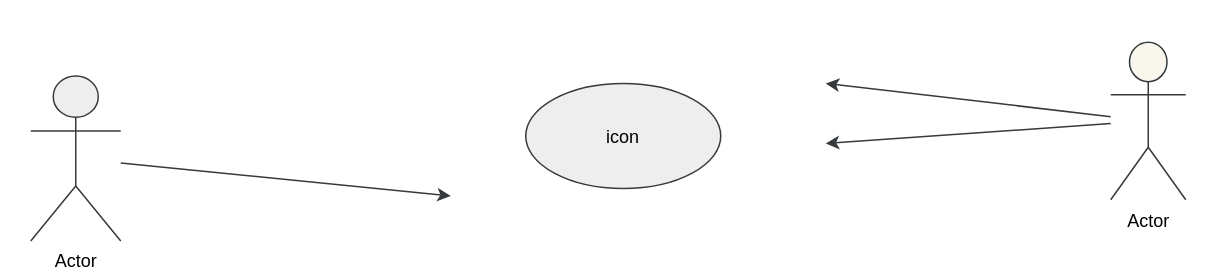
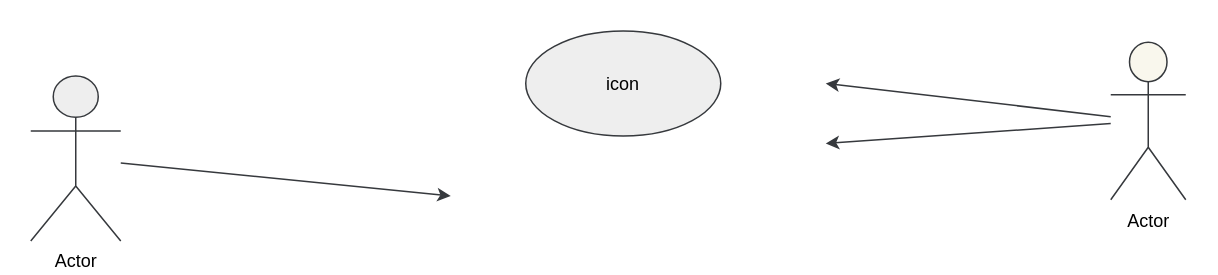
- <mxCell id="7" value="icon" style="ellipse;fillColor=#eeeeee;strokeColor=#36393d;" vertex="1" parent="1"><mxGeometry x="350" y="55" width="130" height="70" as="geometry" /></mxCell>
+ <mxCell id="7" value="icon" style="ellipse;fillColor=#eeeeee;strokeColor=#36393d;" vertex="1" parent="1"><mxGeometry x="350" y="20" width="130" height="70" as="geometry" /></mxCell>
